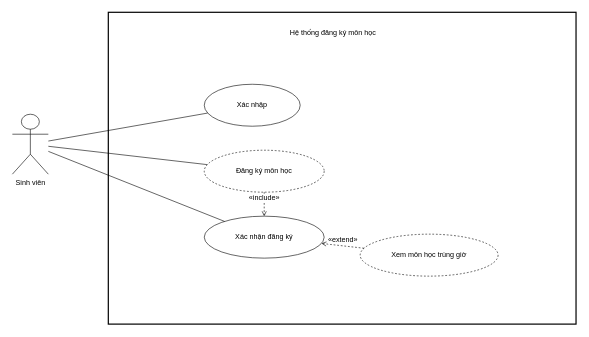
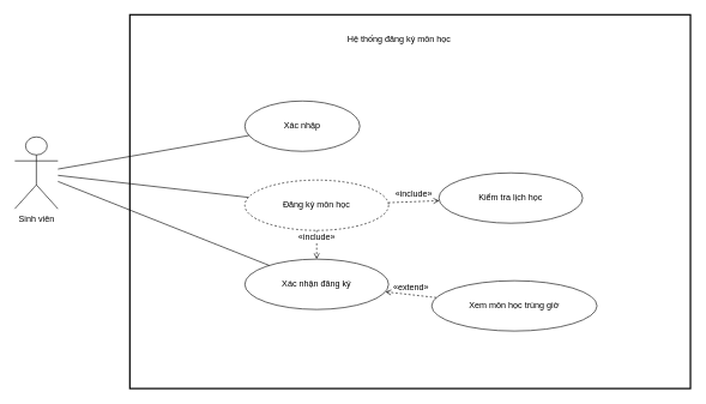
+ <mxCell id="5" value="Kiểm tra lịch học" style="ellipse;whiteSpace=wrap;html=1;aspect=fixed;" parent="2" vertex="1"><mxGeometry x="430" y="220" width="200" height="70" as="geometry" /></mxCell>
+ <mxCell id="8" value="«include»" style="endArrow=open;dashed=1;html=1;fontSize=12;labelBackgroundColor=#ffffff;" parent="2" source="4" target="5" edge="1"><mxGeometry relative="1" as="geometry"><mxPoint y="-10" as="offset" /></mxGeometry></mxCell>
- <mxCell id="6" value="Xem môn học trùng giờ" style="ellipse;whiteSpace=wrap;html=1;aspect=fixed;dashed=1;" parent="2" vertex="1"><mxGeometry x="420" y="370" width="230" height="70" as="geometry" /></mxCell>
+ <mxCell id="6" value="Xem môn học trùng giờ" style="ellipse;whiteSpace=wrap;html=1;aspect=fixed;" parent="2" vertex="1"><mxGeometry x="420" y="370" width="230" height="70" as="geometry" /></mxCell>
